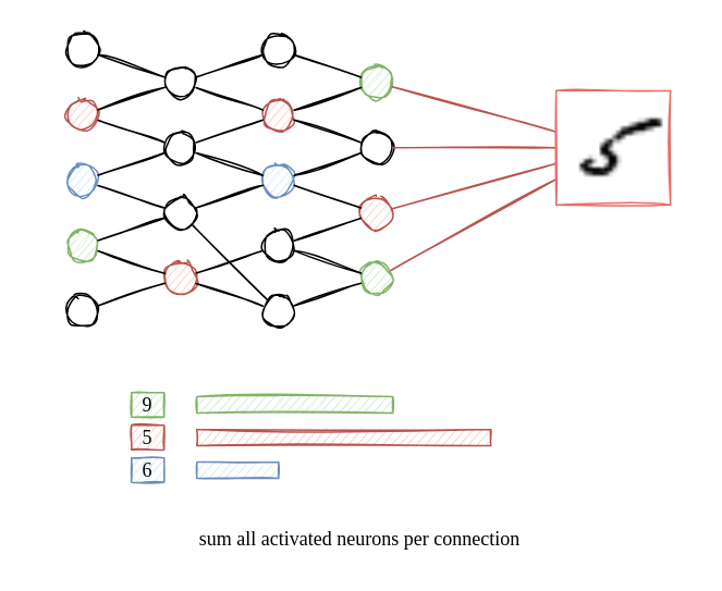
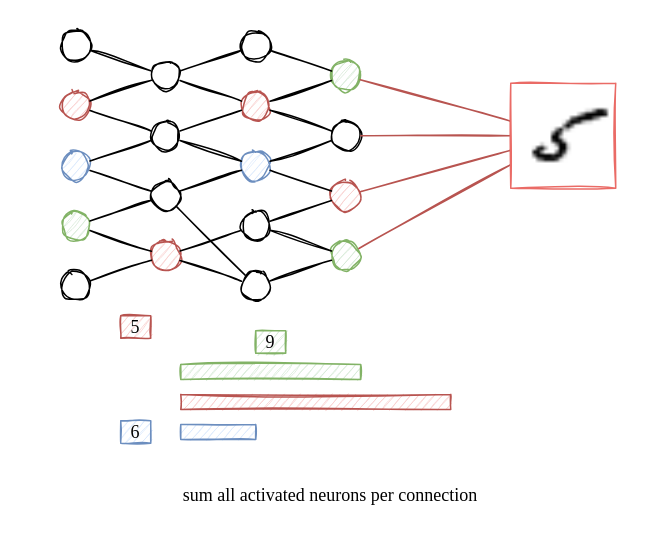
- <mxCell id="53" value="9" style="text;html=1;fillColor=#d5e8d4;align=center;verticalAlign=middle;whiteSpace=wrap;rounded=0;sketch=1;fontFamily=Comic Sans MS;glass=0;strokeColor=#82b366;" vertex="1" parent="1"><mxGeometry x="80" y="240" width="20" height="15" as="geometry" /></mxCell>
+ <mxCell id="53" value="9" style="text;html=1;fillColor=#d5e8d4;align=center;verticalAlign=middle;whiteSpace=wrap;rounded=0;sketch=1;fontFamily=Comic Sans MS;glass=0;strokeColor=#82b366;" vertex="1" parent="1"><mxGeometry x="170" y="220" width="20" height="15" as="geometry" /></mxCell>
- <mxCell id="54" value="5" style="text;html=1;fillColor=#f8cecc;align=center;verticalAlign=middle;whiteSpace=wrap;rounded=0;sketch=1;fontFamily=Comic Sans MS;glass=0;strokeColor=#b85450;" vertex="1" parent="1"><mxGeometry x="80" y="260" width="20" height="15" as="geometry" /></mxCell>
+ <mxCell id="54" value="5" style="text;html=1;fillColor=#f8cecc;align=center;verticalAlign=middle;whiteSpace=wrap;rounded=0;sketch=1;fontFamily=Comic Sans MS;glass=0;strokeColor=#b85450;" vertex="1" parent="1"><mxGeometry x="80" y="210" width="20" height="15" as="geometry" /></mxCell>
